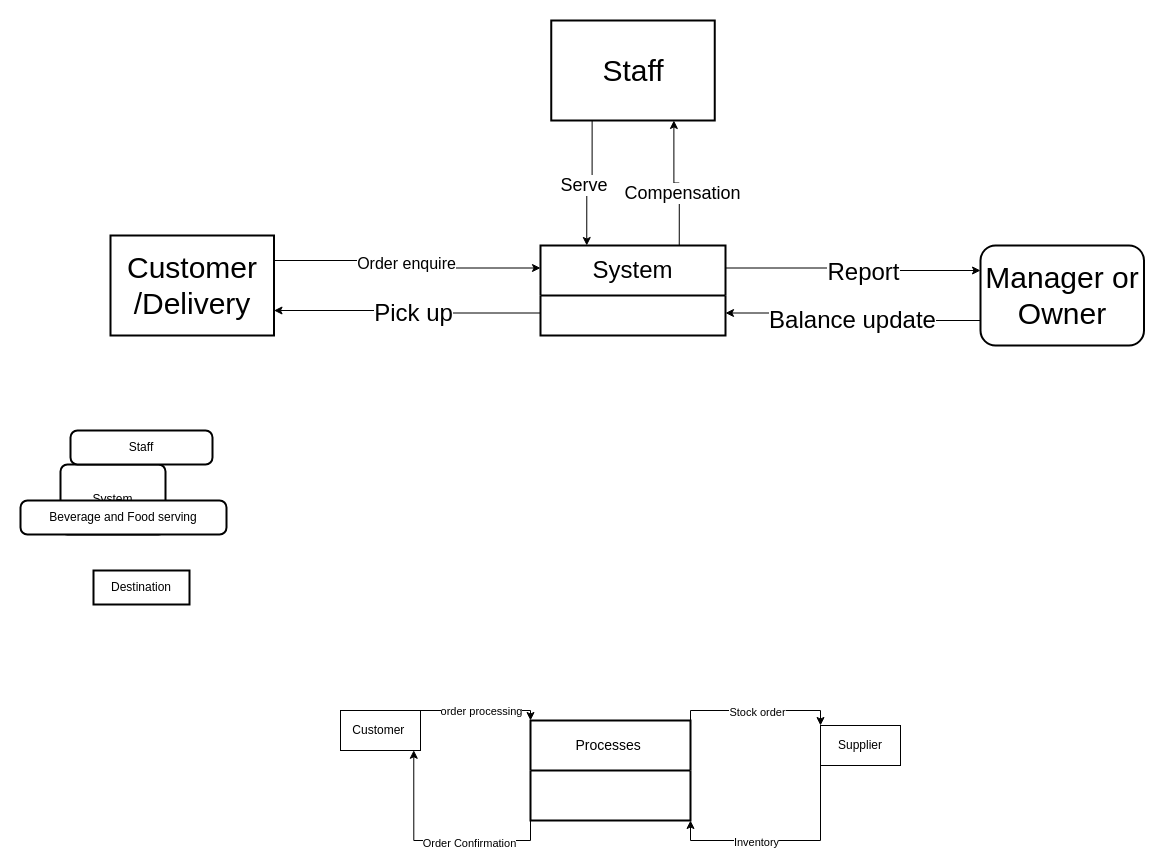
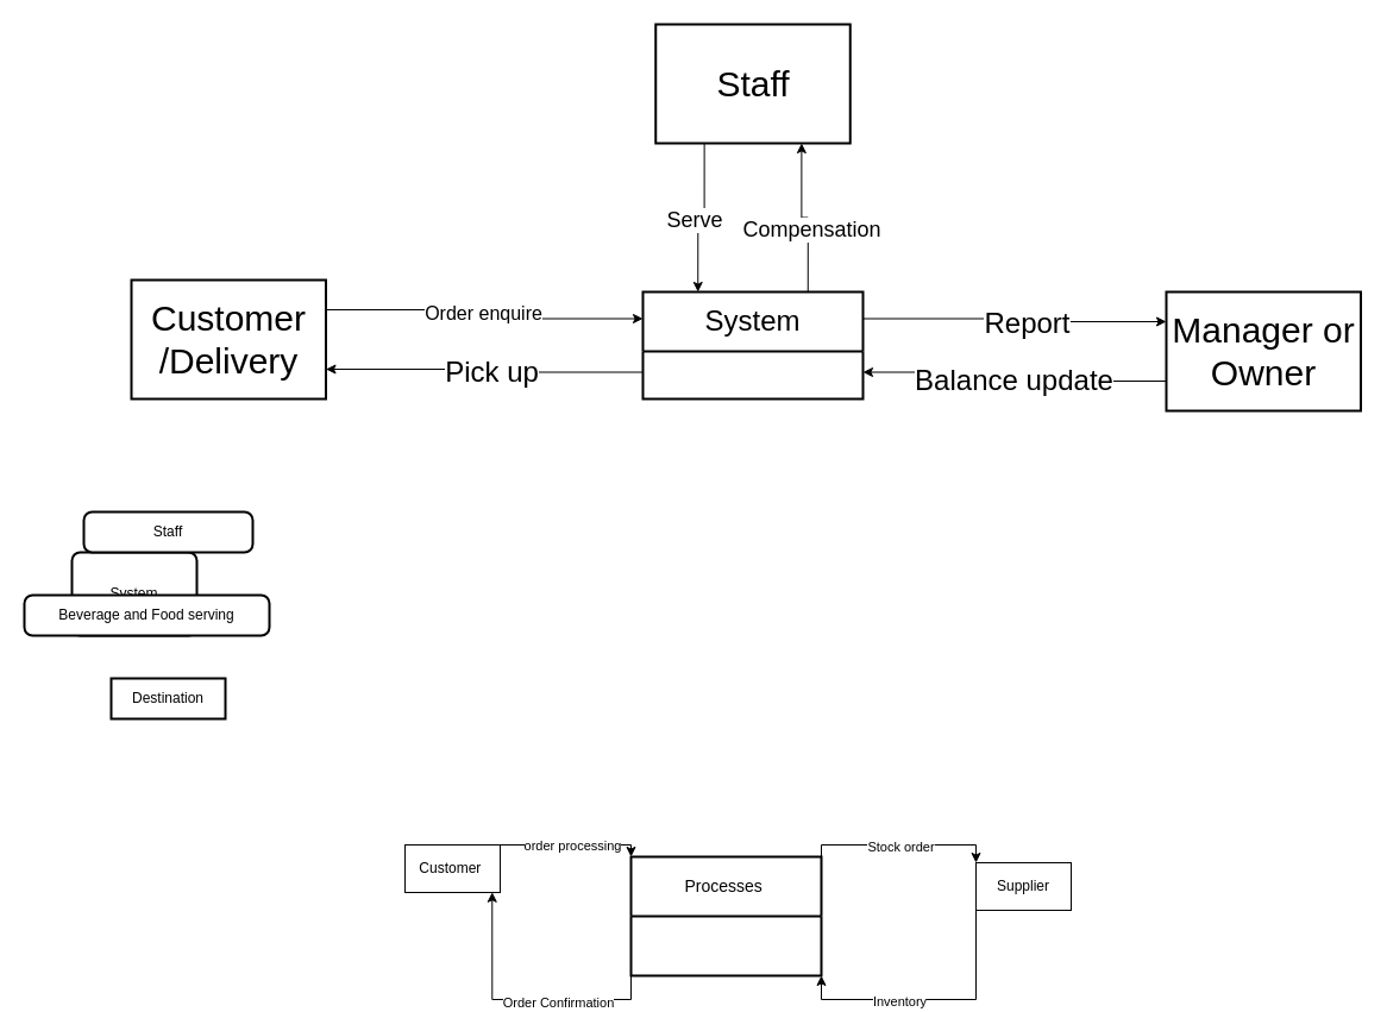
- <mxCell id="18" value="Manager or Owner" style="whiteSpace=wrap;strokeWidth=2;fontSize=30;rounded=1;" vertex="1" parent="1"><mxGeometry x="980" y="245" width="163.5" height="100" as="geometry" /></mxCell>
+ <mxCell id="18" value="Manager or Owner" style="whiteSpace=wrap;strokeWidth=2;fontSize=30;" vertex="1" parent="1"><mxGeometry x="980" y="245" width="163.5" height="100" as="geometry" /></mxCell>
